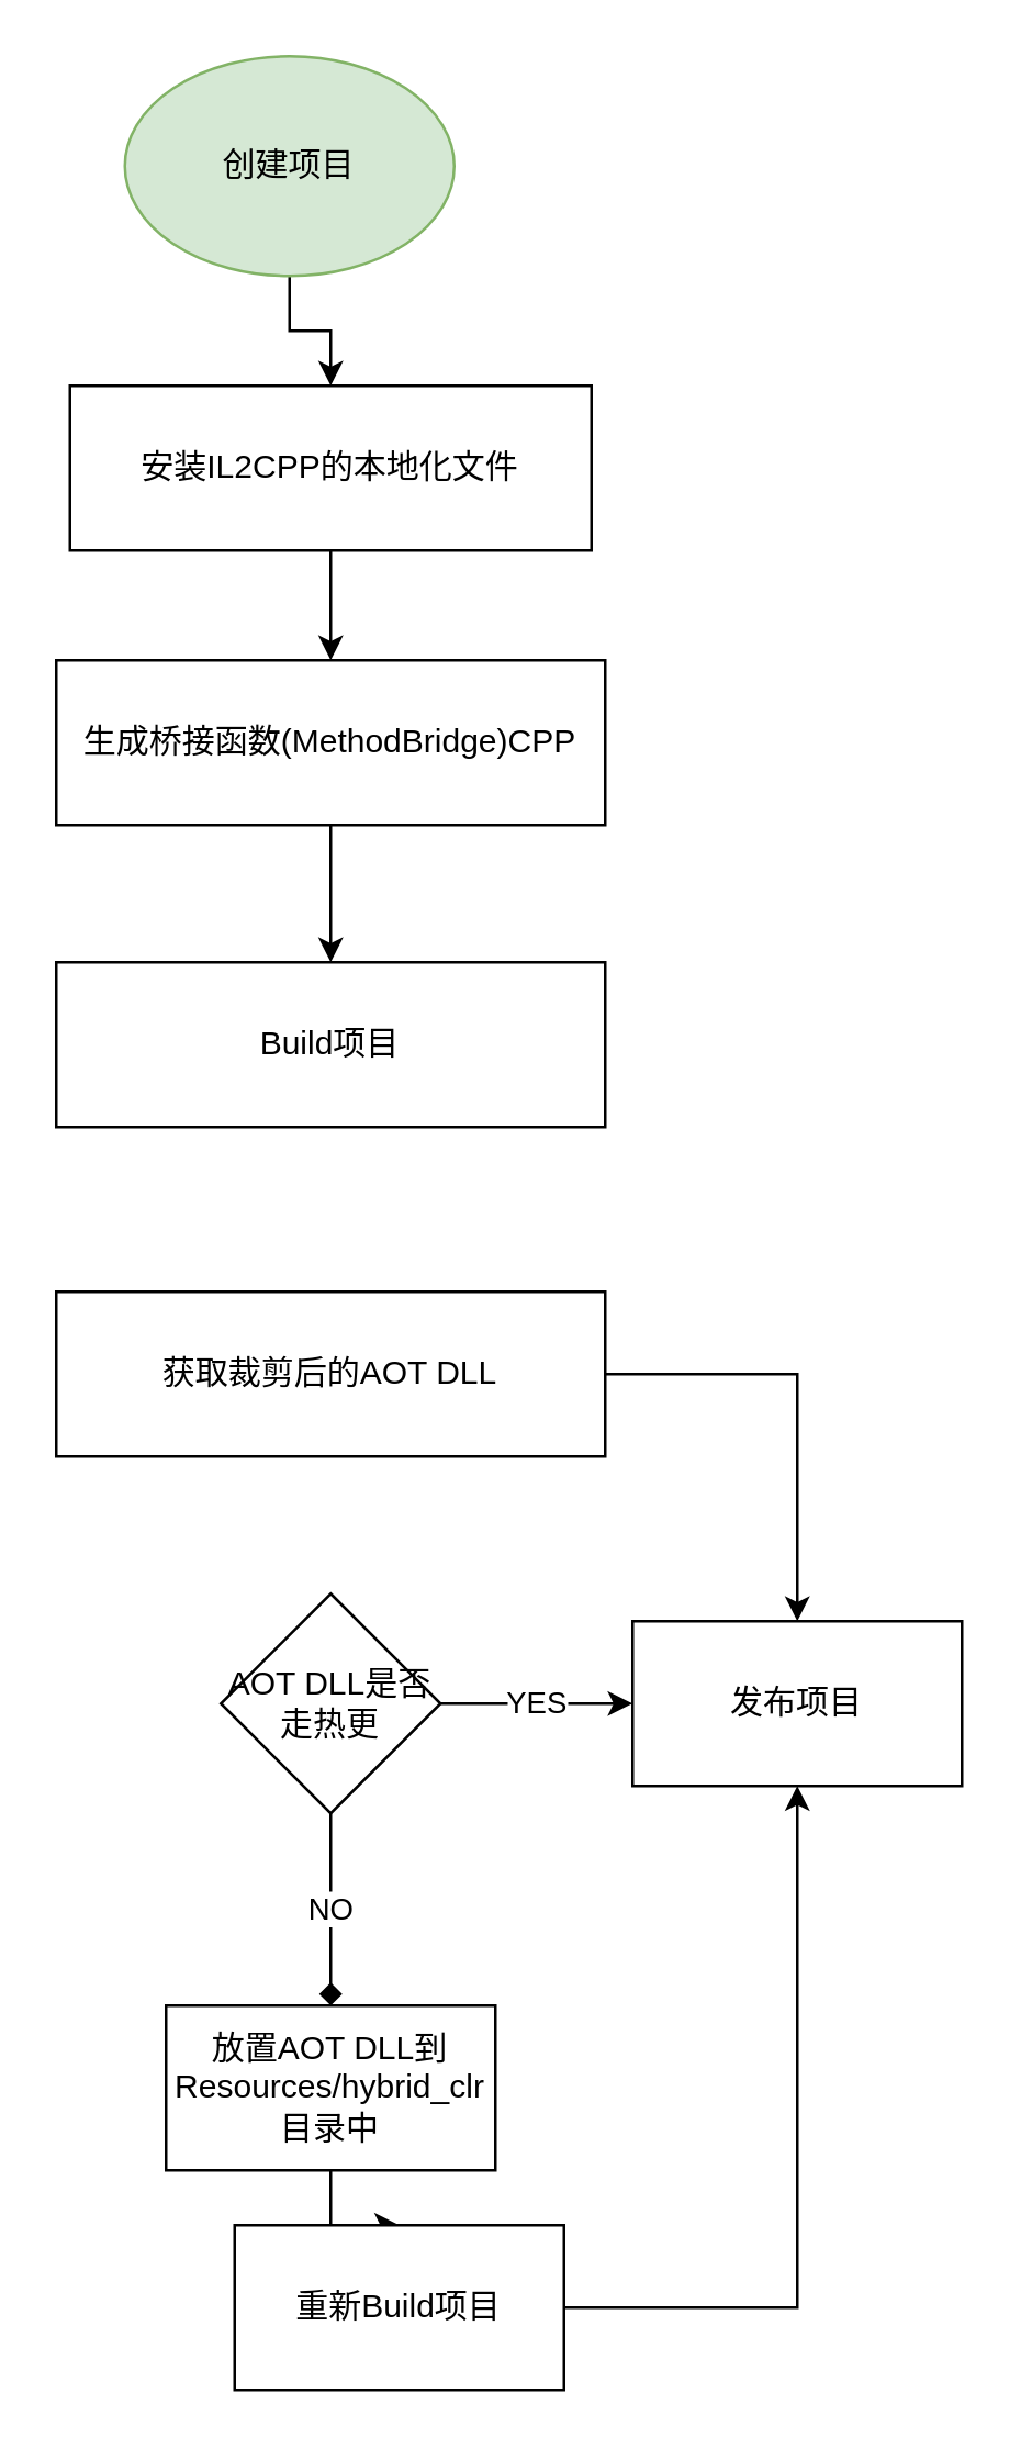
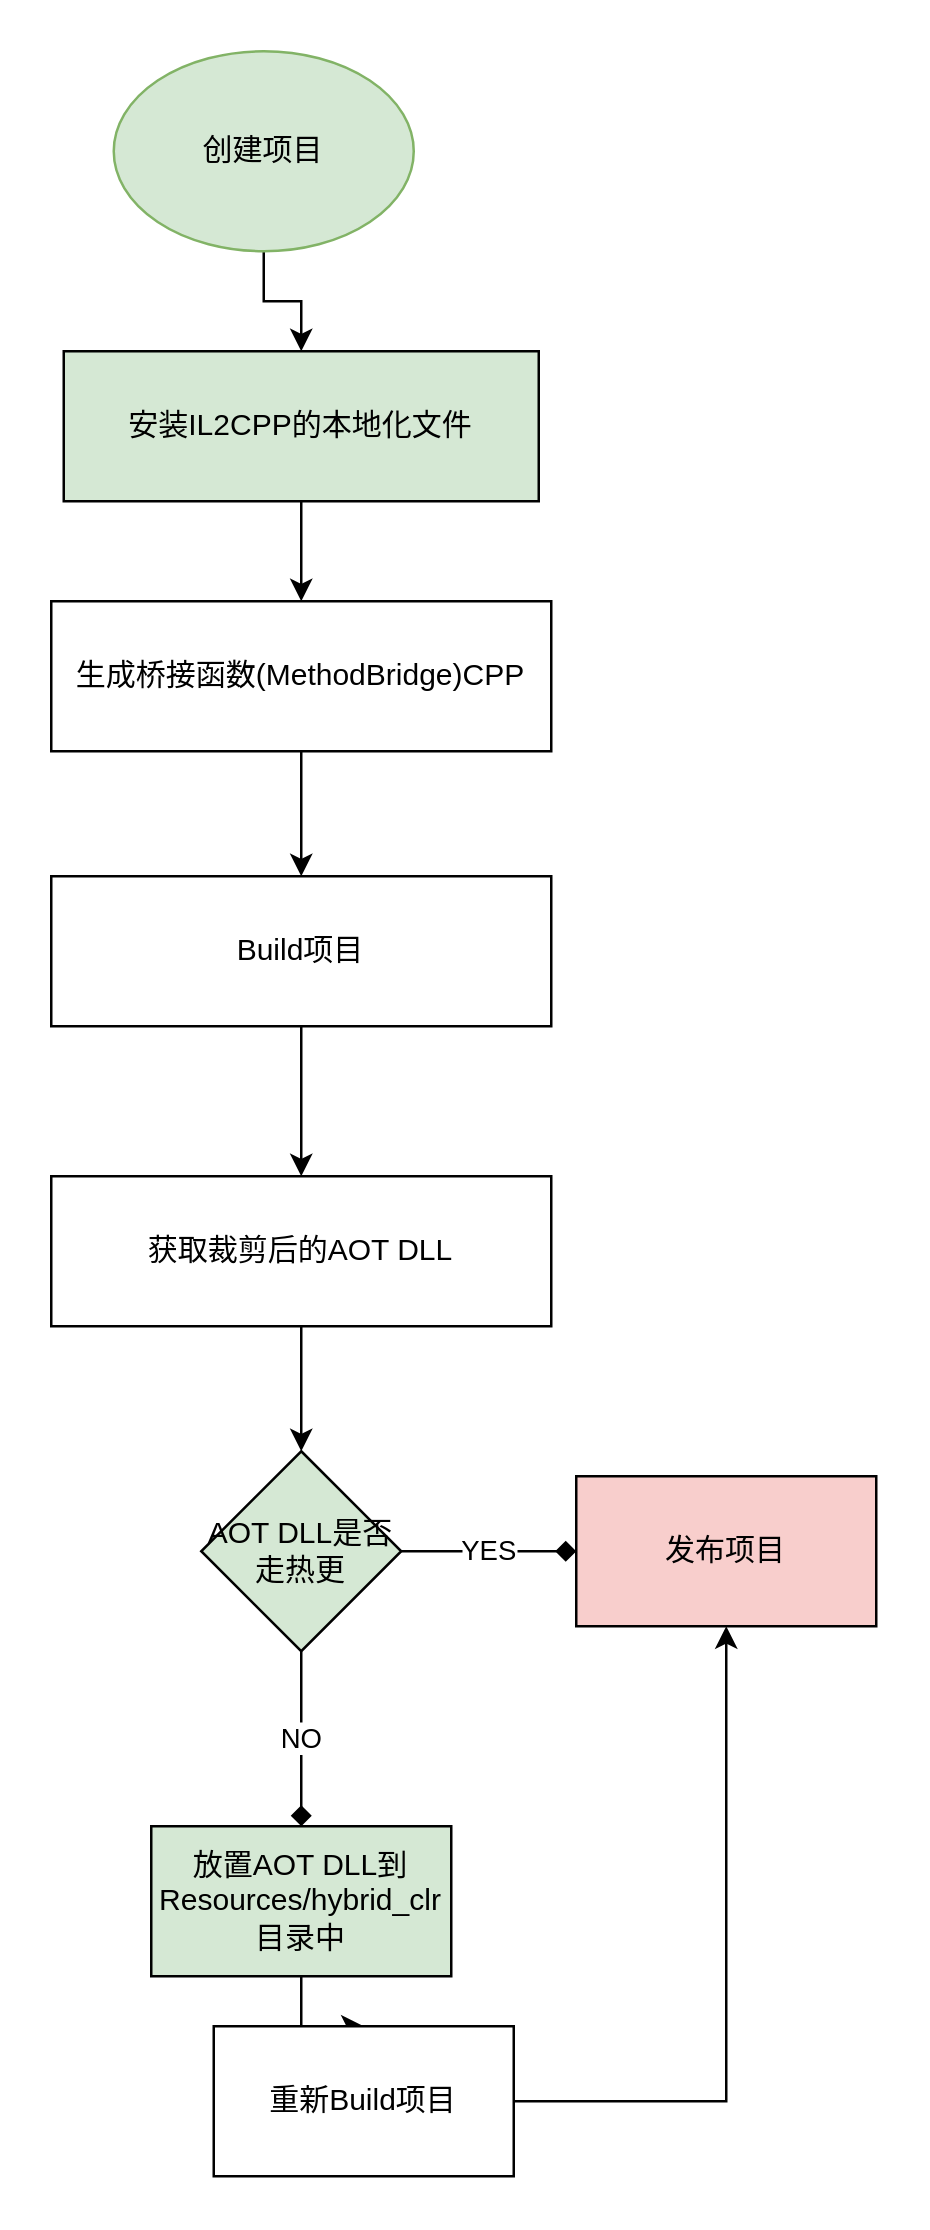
- <mxCell id="5" value="安装IL2CPP的本地化文件" style="whiteSpace=wrap;html=1;" vertex="1" parent="1"><mxGeometry x="25" y="140" width="190" height="60" as="geometry" /></mxCell>
+ <mxCell id="5" value="安装IL2CPP的本地化文件" style="whiteSpace=wrap;html=1;fillColor=#d5e8d4;" vertex="1" parent="1"><mxGeometry x="25" y="140" width="190" height="60" as="geometry" /></mxCell>
+ <mxCell id="8" value="" style="edgeStyle=orthogonalEdgeStyle;rounded=0;orthogonalLoop=1;jettySize=auto;html=1;" edge="1" parent="1" source="9" target="11"><mxGeometry relative="1" as="geometry" /></mxCell>
- <mxCell id="10" value="" style="edgeStyle=orthogonalEdgeStyle;rounded=0;orthogonalLoop=1;jettySize=auto;html=1;" edge="1" parent="1" source="11" target="15"><mxGeometry relative="1" as="geometry" /></mxCell>
+ <mxCell id="10" value="" style="edgeStyle=orthogonalEdgeStyle;rounded=0;orthogonalLoop=1;jettySize=auto;html=1;" edge="1" parent="1" source="11" target="14"><mxGeometry relative="1" as="geometry" /></mxCell>
- <mxCell id="14" value="AOT DLL是否走热更" style="rhombus;whiteSpace=wrap;html=1;" vertex="1" parent="1"><mxGeometry x="80" y="580" width="80" height="80" as="geometry" /></mxCell>
+ <mxCell id="14" value="AOT DLL是否走热更" style="rhombus;whiteSpace=wrap;html=1;fillColor=#d5e8d4;" vertex="1" parent="1"><mxGeometry x="80" y="580" width="80" height="80" as="geometry" /></mxCell>
- <mxCell id="12" value="YES" style="edgeStyle=orthogonalEdgeStyle;rounded=0;orthogonalLoop=1;jettySize=auto;html=1;" edge="1" parent="1" source="14" target="15"><mxGeometry relative="1" as="geometry" /></mxCell>
+ <mxCell id="12" value="YES" style="edgeStyle=orthogonalEdgeStyle;rounded=0;orthogonalLoop=1;jettySize=auto;html=1;endArrow=diamond;" edge="1" parent="1" source="14" target="15"><mxGeometry relative="1" as="geometry" /></mxCell>
- <mxCell id="15" value="发布项目" style="whiteSpace=wrap;html=1;" vertex="1" parent="1"><mxGeometry x="230" y="590" width="120" height="60" as="geometry" /></mxCell>
+ <mxCell id="15" value="发布项目" style="whiteSpace=wrap;html=1;fillColor=#f8cecc;" vertex="1" parent="1"><mxGeometry x="230" y="590" width="120" height="60" as="geometry" /></mxCell>
- <mxCell id="17" value="放置AOT DLL到Resources/hybrid_clr目录中" style="whiteSpace=wrap;html=1;" vertex="1" parent="1"><mxGeometry x="60" y="730" width="120" height="60" as="geometry" /></mxCell>
+ <mxCell id="17" value="放置AOT DLL到Resources/hybrid_clr目录中" style="whiteSpace=wrap;html=1;fillColor=#d5e8d4;" vertex="1" parent="1"><mxGeometry x="60" y="730" width="120" height="60" as="geometry" /></mxCell>
